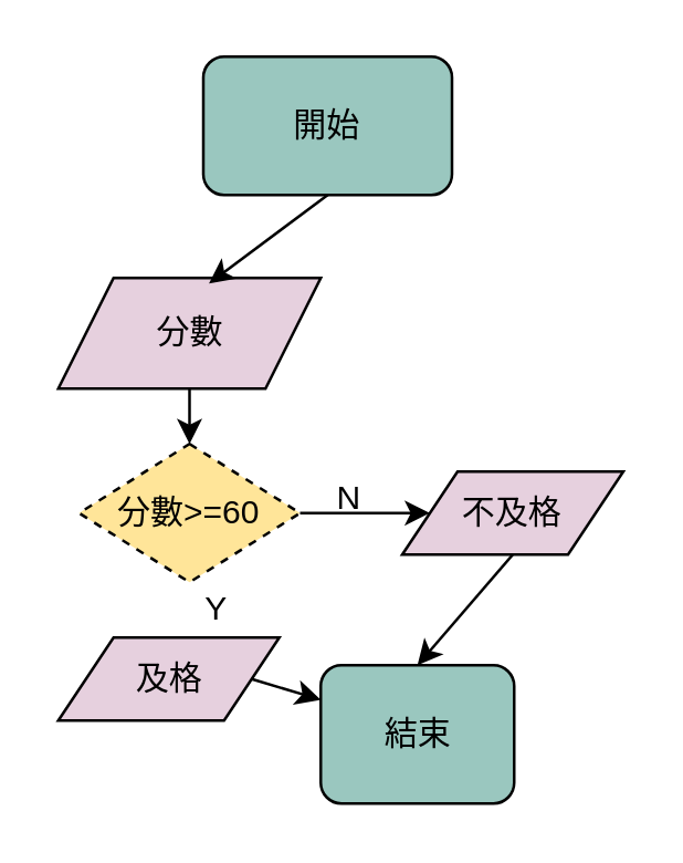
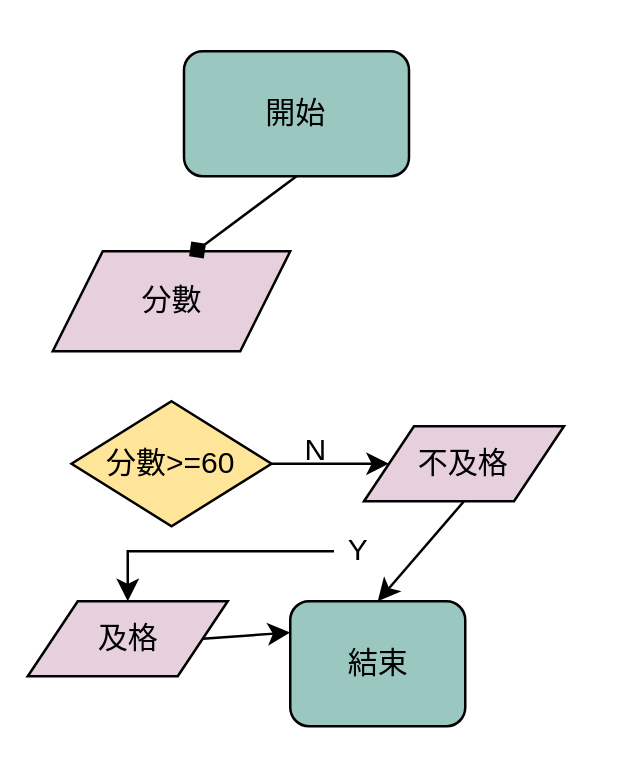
- <mxCell id="6" value="" style="endArrow=classic;html=1;entryX=0.574;entryY=0.05;entryDx=0;entryDy=0;entryPerimeter=0;exitX=0.5;exitY=1;exitDx=0;exitDy=0;" edge="1" parent="1" source="3" target="4"><mxGeometry width="50" height="50" relative="1" as="geometry"><mxPoint x="73" y="76" as="sourcePoint" /><mxPoint x="188" y="120" as="targetPoint" /></mxGeometry></mxCell>
+ <mxCell id="6" value="" style="endArrow=diamond;html=1;entryX=0.574;entryY=0.05;entryDx=0;entryDy=0;entryPerimeter=0;exitX=0.5;exitY=1;exitDx=0;exitDy=0;" edge="1" parent="1" source="3" target="4"><mxGeometry width="50" height="50" relative="1" as="geometry"><mxPoint x="73" y="76" as="sourcePoint" /><mxPoint x="188" y="120" as="targetPoint" /></mxGeometry></mxCell>
- <mxCell id="7" value="" style="endArrow=classic;html=1;exitX=0.5;exitY=1;exitDx=0;exitDy=0;entryX=0.5;entryY=0;entryDx=0;entryDy=0;" edge="1" parent="1" source="4" target="5"><mxGeometry width="50" height="50" relative="1" as="geometry"><mxPoint x="138" y="170" as="sourcePoint" /><mxPoint x="188" y="120" as="targetPoint" /></mxGeometry></mxCell>
- <mxCell id="5" value="分數&amp;gt;=60" style="rhombus;whiteSpace=wrap;html=1;fillColor=#FFE599;dashed=1;" vertex="1" parent="1"><mxGeometry x="28" y="160" width="80" height="50" as="geometry" /></mxCell>
+ <mxCell id="5" value="分數&amp;gt;=60" style="rhombus;whiteSpace=wrap;html=1;fillColor=#FFE599;" vertex="1" parent="1"><mxGeometry x="28" y="160" width="80" height="50" as="geometry" /></mxCell>
- <mxCell id="9" value="Y" style="text;html=1;strokeColor=none;fillColor=none;align=center;verticalAlign=middle;whiteSpace=wrap;rounded=0;" vertex="1" parent="1"><mxGeometry x="68" y="210" width="20" height="20" as="geometry" /></mxCell>
+ <mxCell id="9" value="Y" style="text;html=1;strokeColor=none;fillColor=none;align=center;verticalAlign=middle;whiteSpace=wrap;rounded=0;" vertex="1" parent="1"><mxGeometry x="133" y="210" width="20" height="20" as="geometry" /></mxCell>
- <mxCell id="12" value="及格" style="shape=parallelogram;perimeter=parallelogramPerimeter;whiteSpace=wrap;html=1;fixedSize=1;fillColor=#E6D0DE;" vertex="1" parent="1"><mxGeometry x="20.5" y="230" width="80" height="30" as="geometry" /></mxCell>
+ <mxCell id="12" value="及格" style="shape=parallelogram;perimeter=parallelogramPerimeter;whiteSpace=wrap;html=1;fixedSize=1;fillColor=#E6D0DE;" vertex="1" parent="1"><mxGeometry x="10.5" y="240" width="80" height="30" as="geometry" /></mxCell>
